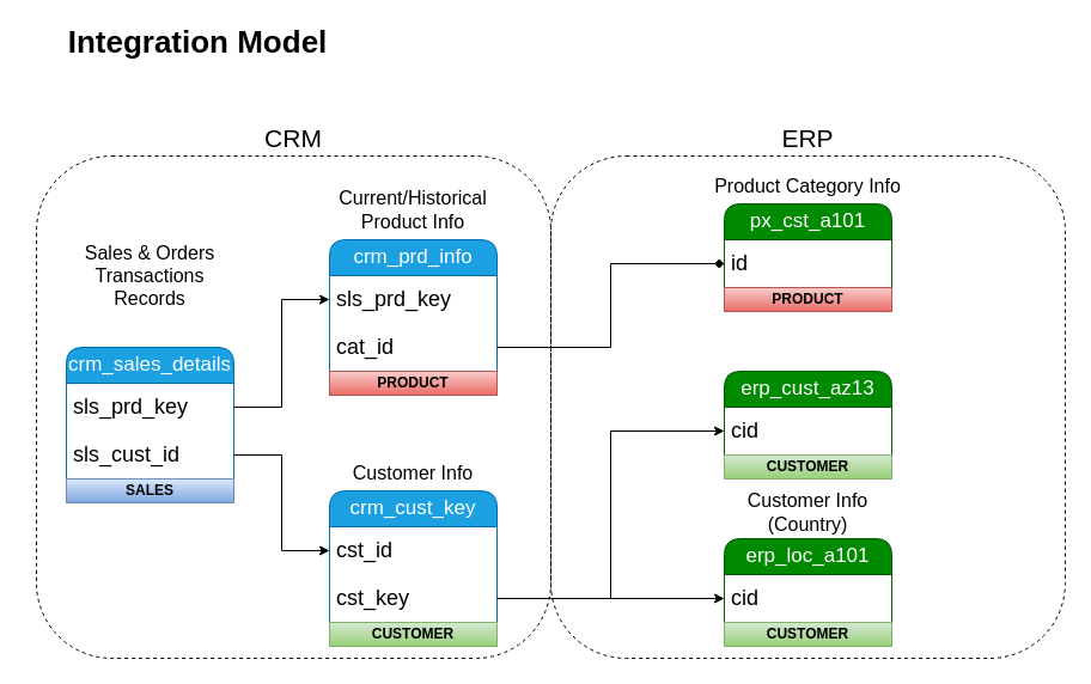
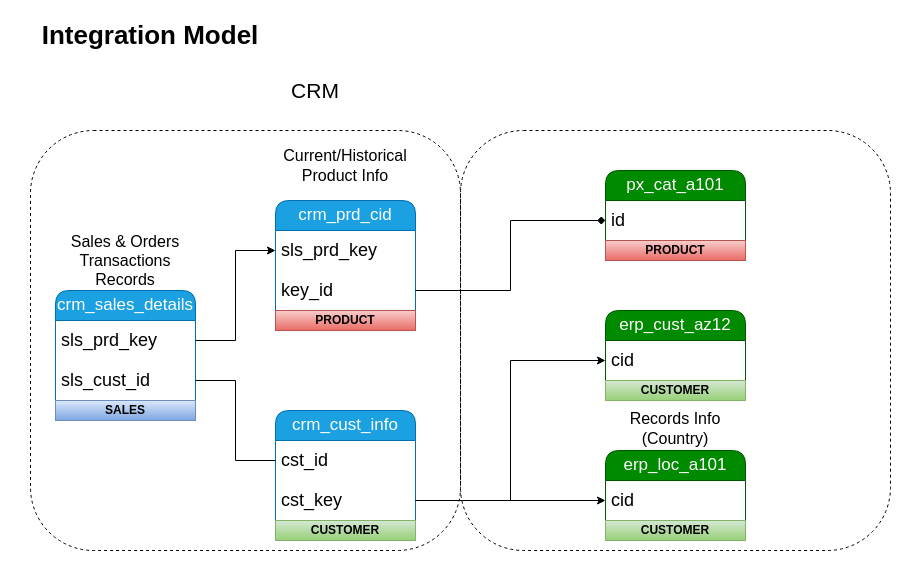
- <mxCell id="8" value="Integration Model" style="text;html=1;align=center;verticalAlign=middle;whiteSpace=wrap;rounded=0;fontSize=26;fontStyle=1" vertex="1" parent="1"><mxGeometry x="35" y="20" width="260" height="30" as="geometry" /></mxCell>
+ <mxCell id="8" value="Integration Model" style="text;html=1;align=center;verticalAlign=middle;whiteSpace=wrap;rounded=0;fontSize=26;fontStyle=1" vertex="1" parent="1"><mxGeometry x="20" y="20" width="260" height="30" as="geometry" /></mxCell>
- <mxCell id="36" value="CRM" style="text;html=1;align=center;verticalAlign=middle;whiteSpace=wrap;rounded=0;fontSize=21;" vertex="1" parent="1"><mxGeometry x="215" y="100" width="60" height="30" as="geometry" /></mxCell>
+ <mxCell id="36" value="CRM" style="text;html=1;align=center;verticalAlign=middle;whiteSpace=wrap;rounded=0;fontSize=21;" vertex="1" parent="1"><mxGeometry x="285" y="75" width="60" height="30" as="geometry" /></mxCell>
- <mxCell id="37" value="ERP" style="text;html=1;align=center;verticalAlign=middle;whiteSpace=wrap;rounded=0;fontSize=21;" vertex="1" parent="1"><mxGeometry x="645" y="100" width="60" height="30" as="geometry" /></mxCell>
- <mxCell id="34" value="Product Category Info" style="text;html=1;align=center;verticalAlign=middle;whiteSpace=wrap;rounded=0;fontSize=16;" vertex="1" parent="1"><mxGeometry x="595" y="140" width="160" height="30" as="geometry" /></mxCell>
- <mxCell id="14" value="Current/Historical Product Info" style="text;html=1;align=center;verticalAlign=middle;whiteSpace=wrap;rounded=0;fontSize=16;" vertex="1" parent="1"><mxGeometry x="285" y="150" width="120" height="50" as="geometry" /></mxCell>
+ <mxCell id="14" value="Current/Historical Product Info" style="text;html=1;align=center;verticalAlign=middle;whiteSpace=wrap;rounded=0;fontSize=16;" vertex="1" parent="1"><mxGeometry x="285" y="140" width="120" height="50" as="geometry" /></mxCell>
- <mxCell id="31" value="px_cst_a101" style="swimlane;fontStyle=0;childLayout=stackLayout;horizontal=1;startSize=30;horizontalStack=0;resizeParent=1;resizeParentMax=0;resizeLast=0;collapsible=1;marginBottom=0;whiteSpace=wrap;html=1;rounded=1;fillColor=#008a00;fontColor=#ffffff;strokeColor=#005700;fontSize=17;" vertex="1" parent="1"><mxGeometry x="605" y="170" width="140" height="90" as="geometry" /></mxCell>
+ <mxCell id="31" value="px_cat_a101" style="swimlane;fontStyle=0;childLayout=stackLayout;horizontal=1;startSize=30;horizontalStack=0;resizeParent=1;resizeParentMax=0;resizeLast=0;collapsible=1;marginBottom=0;whiteSpace=wrap;html=1;rounded=1;fillColor=#008a00;fontColor=#ffffff;strokeColor=#005700;fontSize=17;" vertex="1" parent="1"><mxGeometry x="605" y="170" width="140" height="90" as="geometry" /></mxCell>
- <mxCell id="10" value="crm_prd_info" style="swimlane;fontStyle=0;childLayout=stackLayout;horizontal=1;startSize=30;horizontalStack=0;resizeParent=1;resizeParentMax=0;resizeLast=0;collapsible=1;marginBottom=0;whiteSpace=wrap;html=1;rounded=1;fillColor=#1ba1e2;fontColor=#ffffff;strokeColor=#006EAF;fontSize=17;" vertex="1" parent="1"><mxGeometry x="275" y="200" width="140" height="130" as="geometry" /></mxCell>
+ <mxCell id="10" value="crm_prd_cid" style="swimlane;fontStyle=0;childLayout=stackLayout;horizontal=1;startSize=30;horizontalStack=0;resizeParent=1;resizeParentMax=0;resizeLast=0;collapsible=1;marginBottom=0;whiteSpace=wrap;html=1;rounded=1;fillColor=#1ba1e2;fontColor=#ffffff;strokeColor=#006EAF;fontSize=17;" vertex="1" parent="1"><mxGeometry x="275" y="200" width="140" height="130" as="geometry" /></mxCell>
- <mxCell id="19" value="Sales &amp;amp; Orders&lt;div&gt;Transactions Records&lt;/div&gt;" style="text;html=1;align=center;verticalAlign=middle;whiteSpace=wrap;rounded=0;fontSize=16;" vertex="1" parent="1"><mxGeometry x="65" y="200" width="120" height="60" as="geometry" /></mxCell>
+ <mxCell id="19" value="Sales &amp;amp; Orders&lt;div&gt;Transactions Records&lt;/div&gt;" style="text;html=1;align=center;verticalAlign=middle;whiteSpace=wrap;rounded=0;fontSize=16;" vertex="1" parent="1"><mxGeometry x="65" y="230" width="120" height="60" as="geometry" /></mxCell>
- <mxCell id="12" value="cat_id" style="text;strokeColor=none;fillColor=none;align=left;verticalAlign=middle;spacingLeft=4;spacingRight=4;overflow=hidden;points=[[0,0.5],[1,0.5]];portConstraint=eastwest;rotatable=0;whiteSpace=wrap;html=1;fontSize=18;" vertex="1" parent="10"><mxGeometry y="70" width="140" height="40" as="geometry" /></mxCell>
+ <mxCell id="12" value="key_id" style="text;strokeColor=none;fillColor=none;align=left;verticalAlign=middle;spacingLeft=4;spacingRight=4;overflow=hidden;points=[[0,0.5],[1,0.5]];portConstraint=eastwest;rotatable=0;whiteSpace=wrap;html=1;fontSize=18;" vertex="1" parent="10"><mxGeometry y="70" width="140" height="40" as="geometry" /></mxCell>
- <mxCell id="22" value="erp_cust_az13" style="swimlane;fontStyle=0;childLayout=stackLayout;horizontal=1;startSize=30;horizontalStack=0;resizeParent=1;resizeParentMax=0;resizeLast=0;collapsible=1;marginBottom=0;whiteSpace=wrap;html=1;rounded=1;fillColor=#008a00;fontColor=#ffffff;strokeColor=#005700;fontSize=17;" vertex="1" parent="1"><mxGeometry x="605" y="310" width="140" height="90" as="geometry" /></mxCell>
+ <mxCell id="22" value="erp_cust_az12" style="swimlane;fontStyle=0;childLayout=stackLayout;horizontal=1;startSize=30;horizontalStack=0;resizeParent=1;resizeParentMax=0;resizeLast=0;collapsible=1;marginBottom=0;whiteSpace=wrap;html=1;rounded=1;fillColor=#008a00;fontColor=#ffffff;strokeColor=#005700;fontSize=17;" vertex="1" parent="1"><mxGeometry x="605" y="310" width="140" height="90" as="geometry" /></mxCell>
- <mxCell id="9" value="Customer Info" style="text;html=1;align=center;verticalAlign=middle;whiteSpace=wrap;rounded=0;fontSize=16;" vertex="1" parent="1"><mxGeometry x="285" y="380" width="120" height="30" as="geometry" /></mxCell>
- <mxCell id="4" value="crm_cust_key" style="swimlane;fontStyle=0;childLayout=stackLayout;horizontal=1;startSize=30;horizontalStack=0;resizeParent=1;resizeParentMax=0;resizeLast=0;collapsible=1;marginBottom=0;whiteSpace=wrap;html=1;rounded=1;fillColor=#1ba1e2;fontColor=#ffffff;strokeColor=#006EAF;fontSize=17;" vertex="1" parent="1"><mxGeometry x="275" y="410" width="140" height="130" as="geometry" /></mxCell>
+ <mxCell id="4" value="crm_cust_info" style="swimlane;fontStyle=0;childLayout=stackLayout;horizontal=1;startSize=30;horizontalStack=0;resizeParent=1;resizeParentMax=0;resizeLast=0;collapsible=1;marginBottom=0;whiteSpace=wrap;html=1;rounded=1;fillColor=#1ba1e2;fontColor=#ffffff;strokeColor=#006EAF;fontSize=17;" vertex="1" parent="1"><mxGeometry x="275" y="410" width="140" height="130" as="geometry" /></mxCell>
- <mxCell id="29" value="Customer Info (Country)" style="text;html=1;align=center;verticalAlign=middle;whiteSpace=wrap;rounded=0;fontSize=16;" vertex="1" parent="1"><mxGeometry x="595" y="405" width="160" height="45" as="geometry" /></mxCell>
+ <mxCell id="29" value="Records Info (Country)" style="text;html=1;align=center;verticalAlign=middle;whiteSpace=wrap;rounded=0;fontSize=16;" vertex="1" parent="1"><mxGeometry x="595" y="405" width="160" height="45" as="geometry" /></mxCell>
- <mxCell id="20" value="" style="edgeStyle=orthogonalEdgeStyle;rounded=0;orthogonalLoop=1;jettySize=auto;html=1;entryX=0;entryY=0.5;entryDx=0;entryDy=0;" edge="1" parent="1" source="17" target="5"><mxGeometry relative="1" as="geometry" /></mxCell>
+ <mxCell id="20" value="" style="edgeStyle=orthogonalEdgeStyle;rounded=0;orthogonalLoop=1;jettySize=auto;html=1;entryX=0;entryY=0.5;entryDx=0;entryDy=0;endArrow=none;" edge="1" parent="1" source="17" target="5"><mxGeometry relative="1" as="geometry" /></mxCell>
